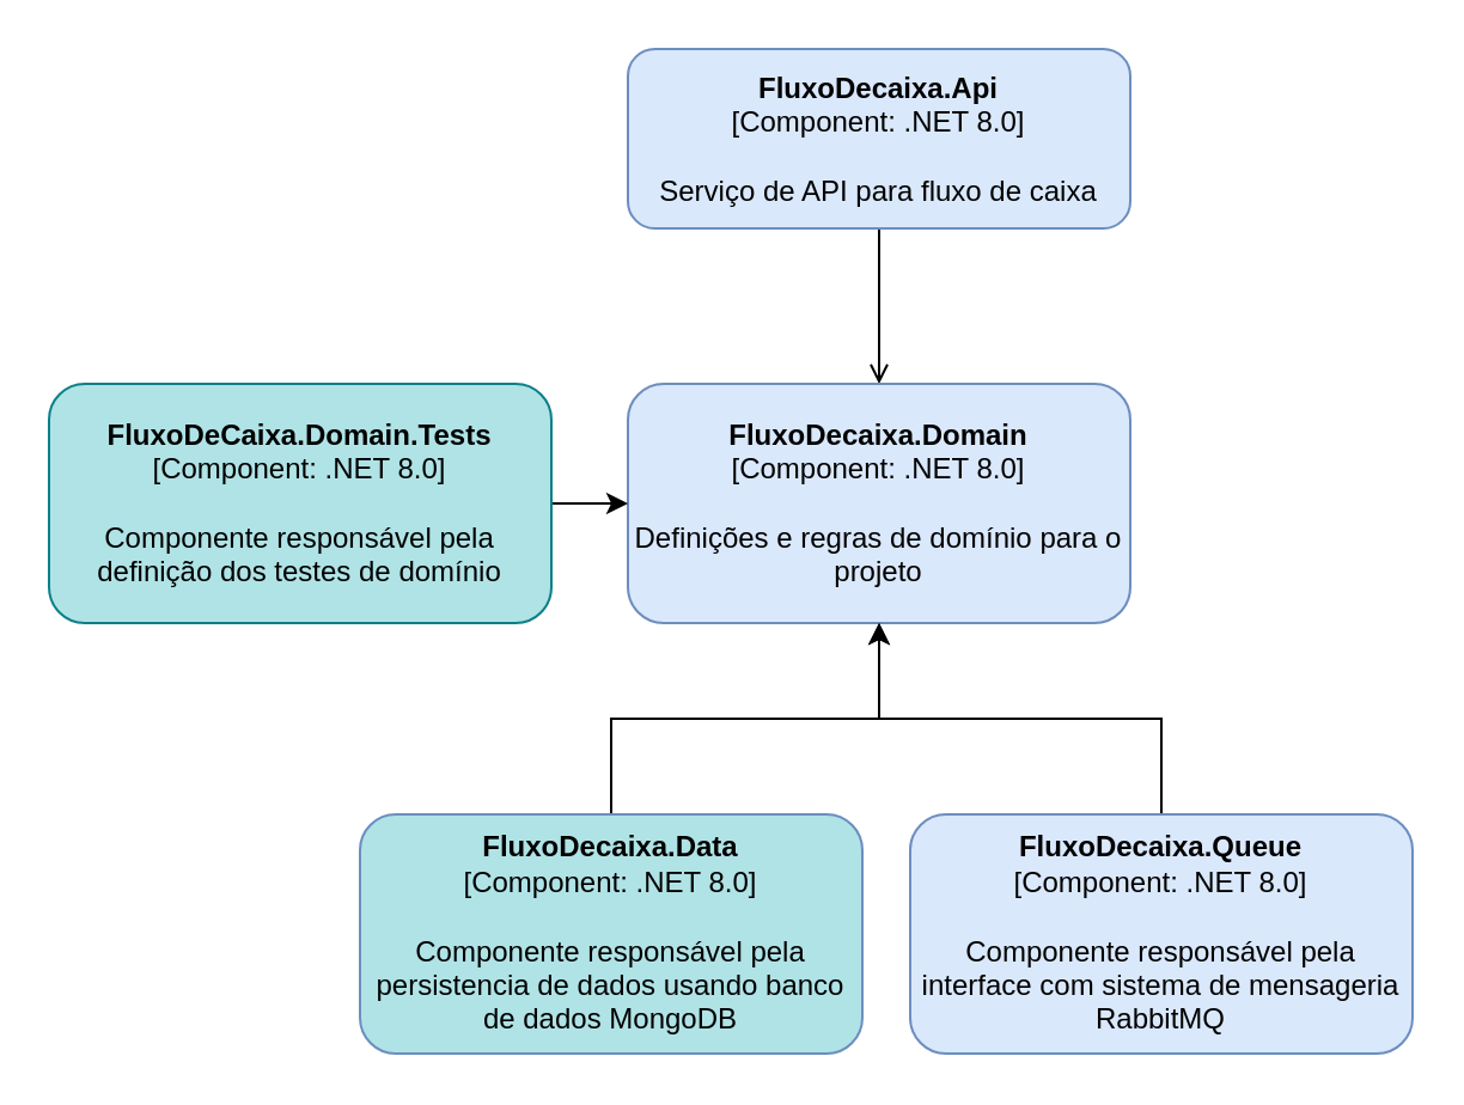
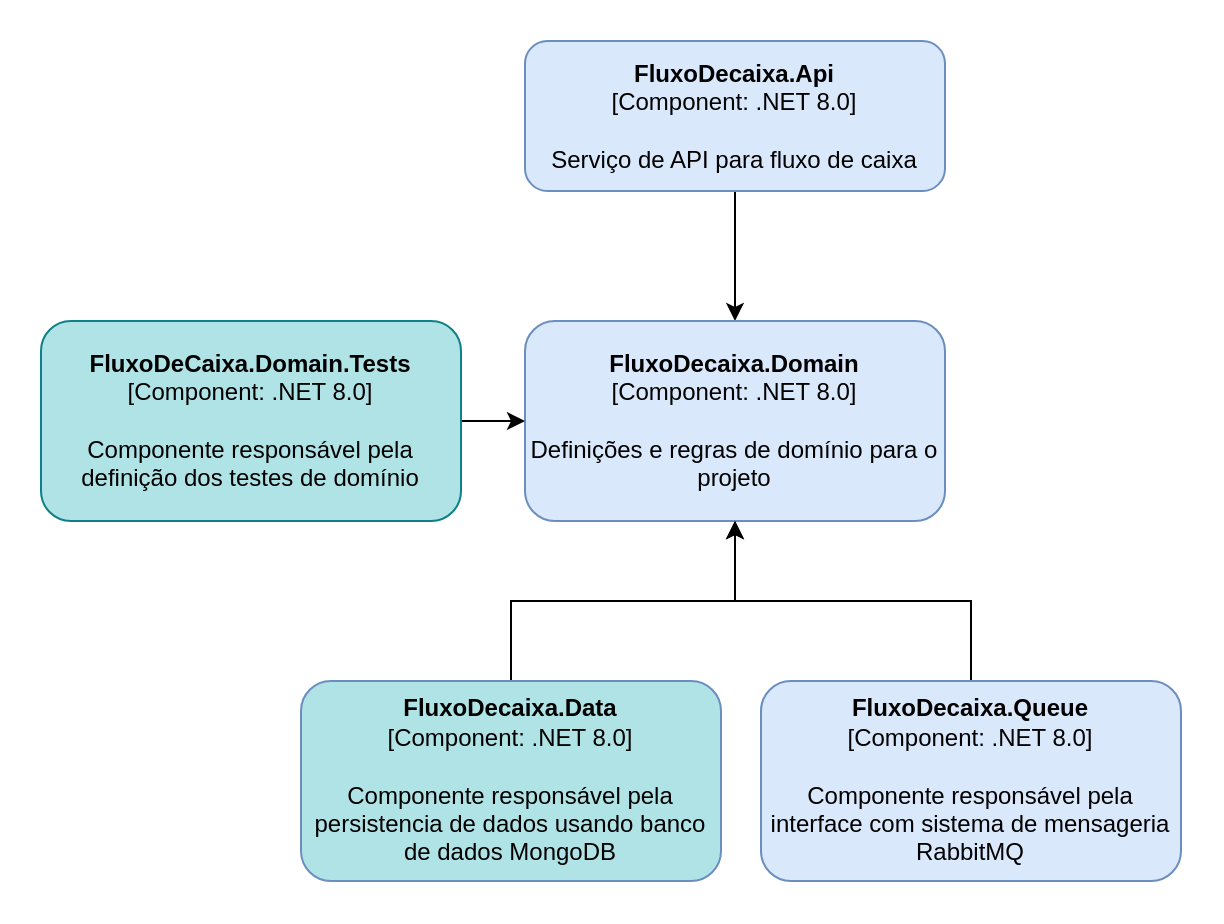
- <mxCell id="2" style="edgeStyle=orthogonalEdgeStyle;rounded=0;orthogonalLoop=1;jettySize=auto;html=1;endArrow=open;" edge="1" parent="1" source="3" target="4"><mxGeometry relative="1" as="geometry" /></mxCell>
+ <mxCell id="2" style="edgeStyle=orthogonalEdgeStyle;rounded=0;orthogonalLoop=1;jettySize=auto;html=1;" edge="1" parent="1" source="3" target="4"><mxGeometry relative="1" as="geometry" /></mxCell>
